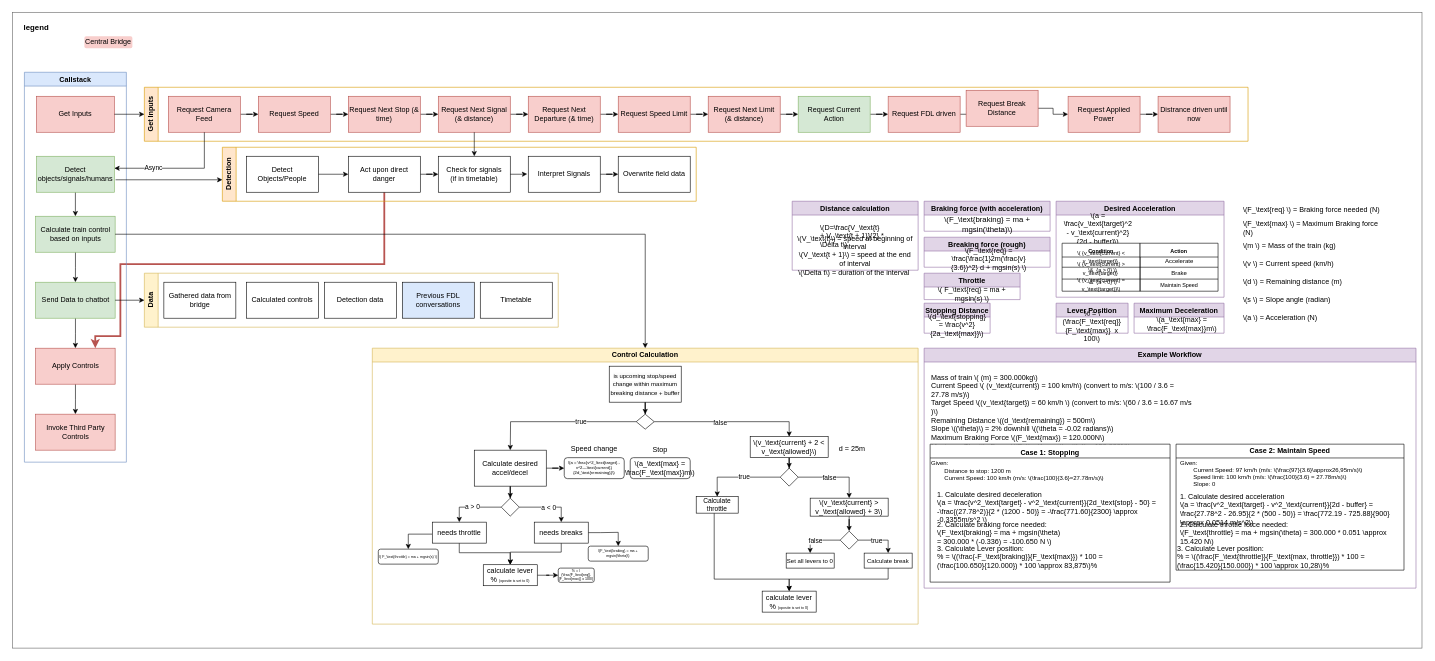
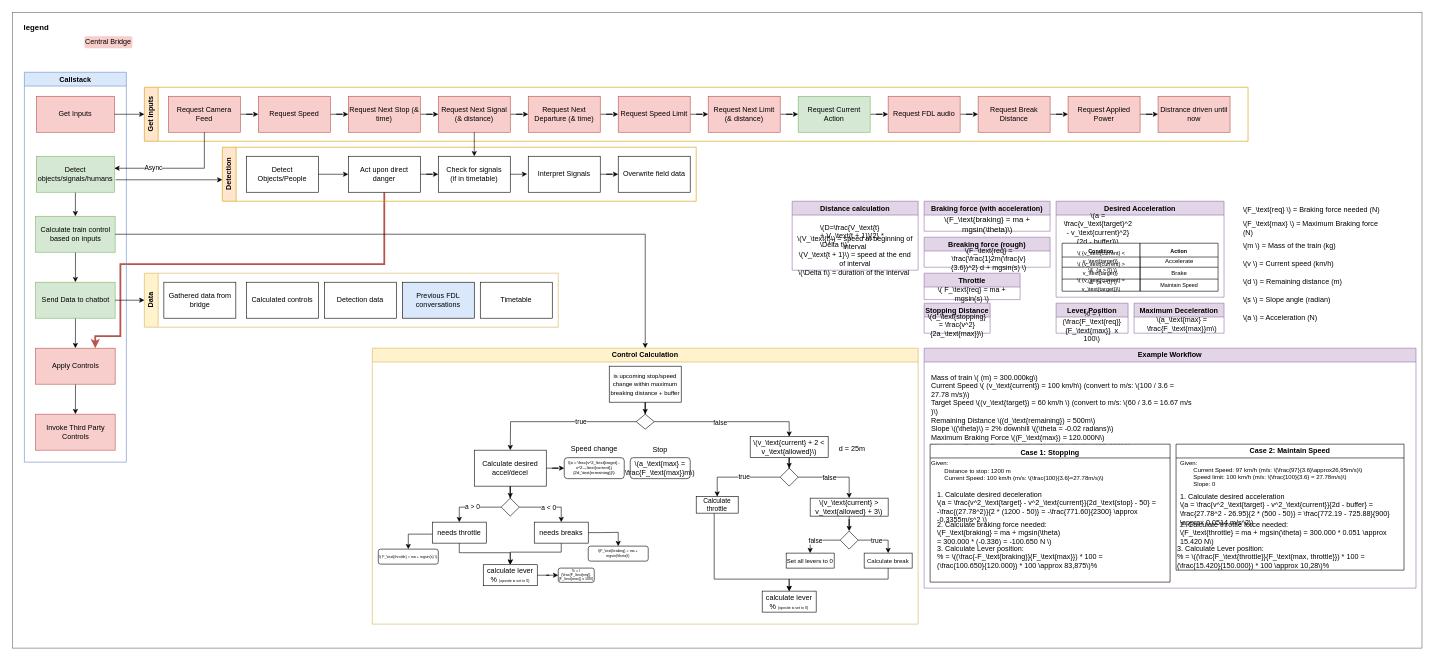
- <mxCell id="35" value="Request Break Distance" style="rounded=0;whiteSpace=wrap;html=1;fillColor=#f8cecc;strokeColor=#b85450;" parent="15" vertex="1"><mxGeometry x="1370" y="5" width="120" height="60" as="geometry" /></mxCell>
+ <mxCell id="35" value="Request Break Distance" style="rounded=0;whiteSpace=wrap;html=1;fillColor=#f8cecc;strokeColor=#b85450;" parent="15" vertex="1"><mxGeometry x="1390" y="15" width="120" height="60" as="geometry" /></mxCell>
- <mxCell id="33" value="Request FDL driven" style="rounded=0;whiteSpace=wrap;html=1;fillColor=#f8cecc;strokeColor=#b85450;" parent="15" vertex="1"><mxGeometry x="1240" y="15" width="120" height="60" as="geometry" /></mxCell>
+ <mxCell id="33" value="Request FDL audio" style="rounded=0;whiteSpace=wrap;html=1;fillColor=#f8cecc;strokeColor=#b85450;" parent="15" vertex="1"><mxGeometry x="1240" y="15" width="120" height="60" as="geometry" /></mxCell>
